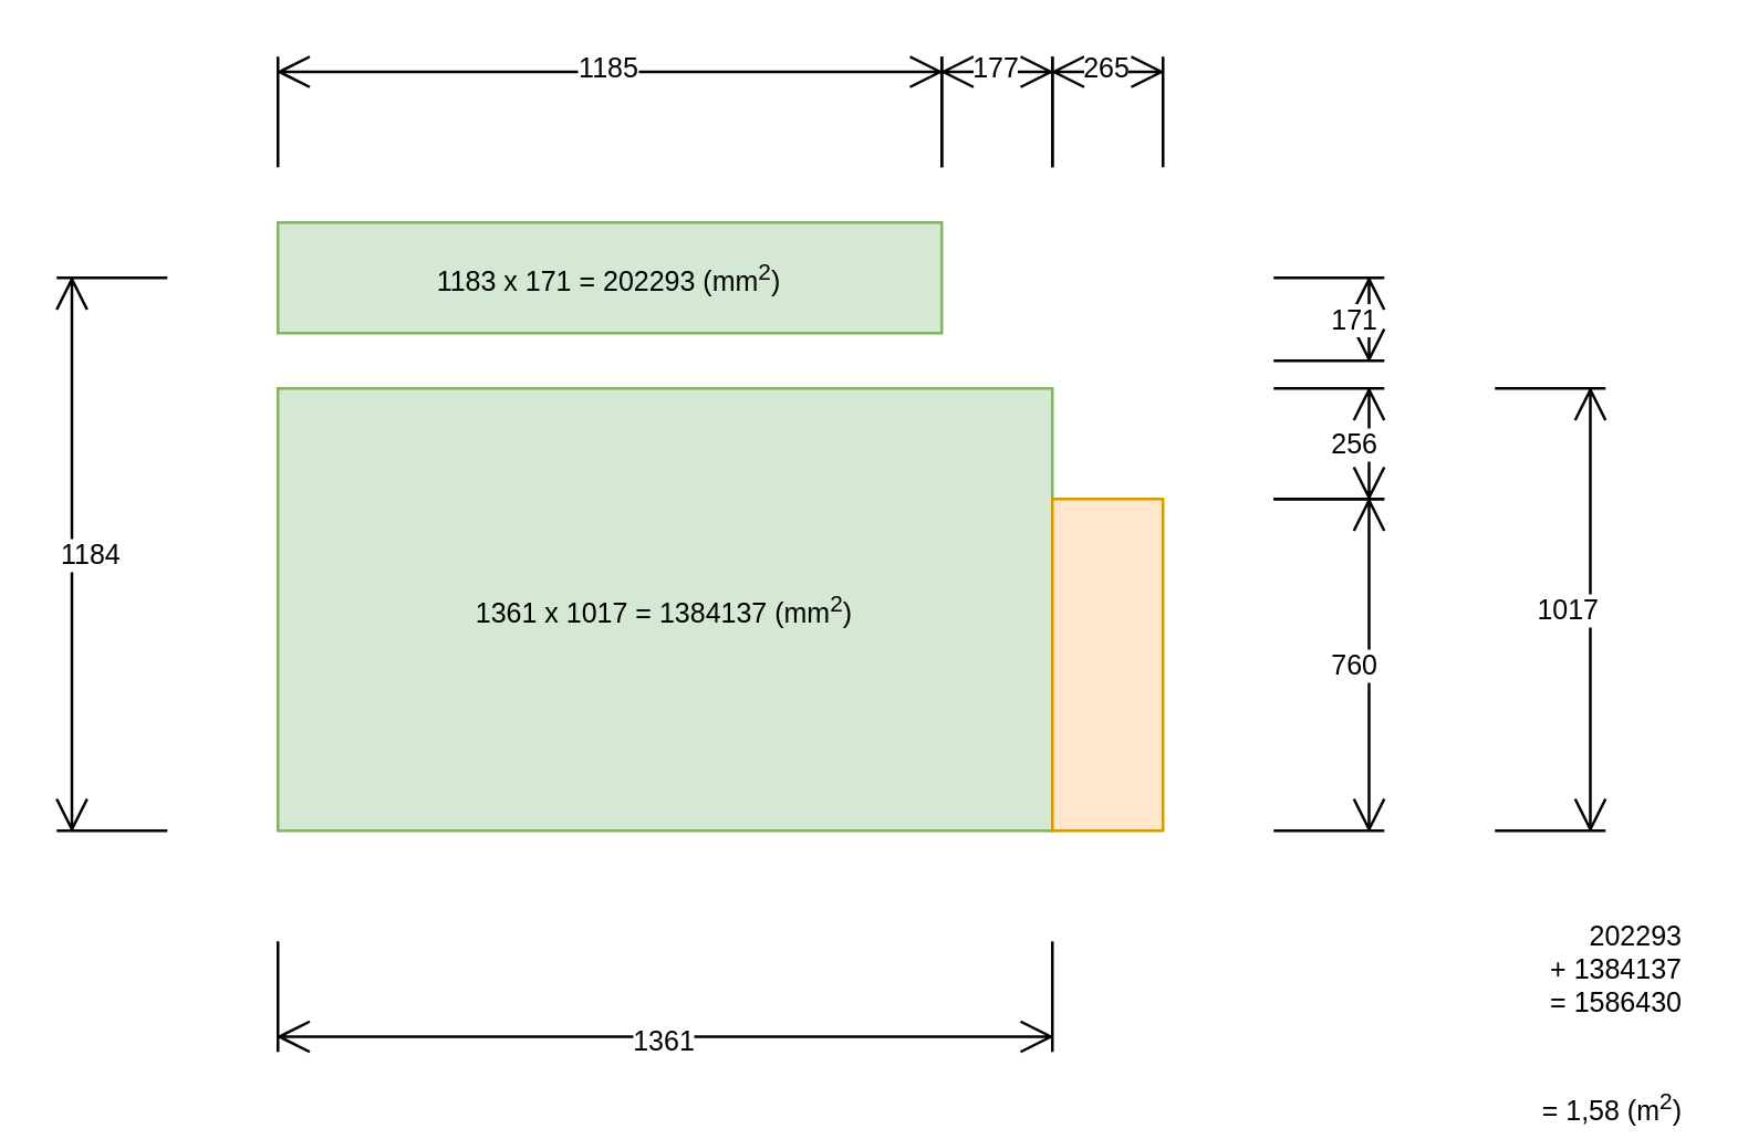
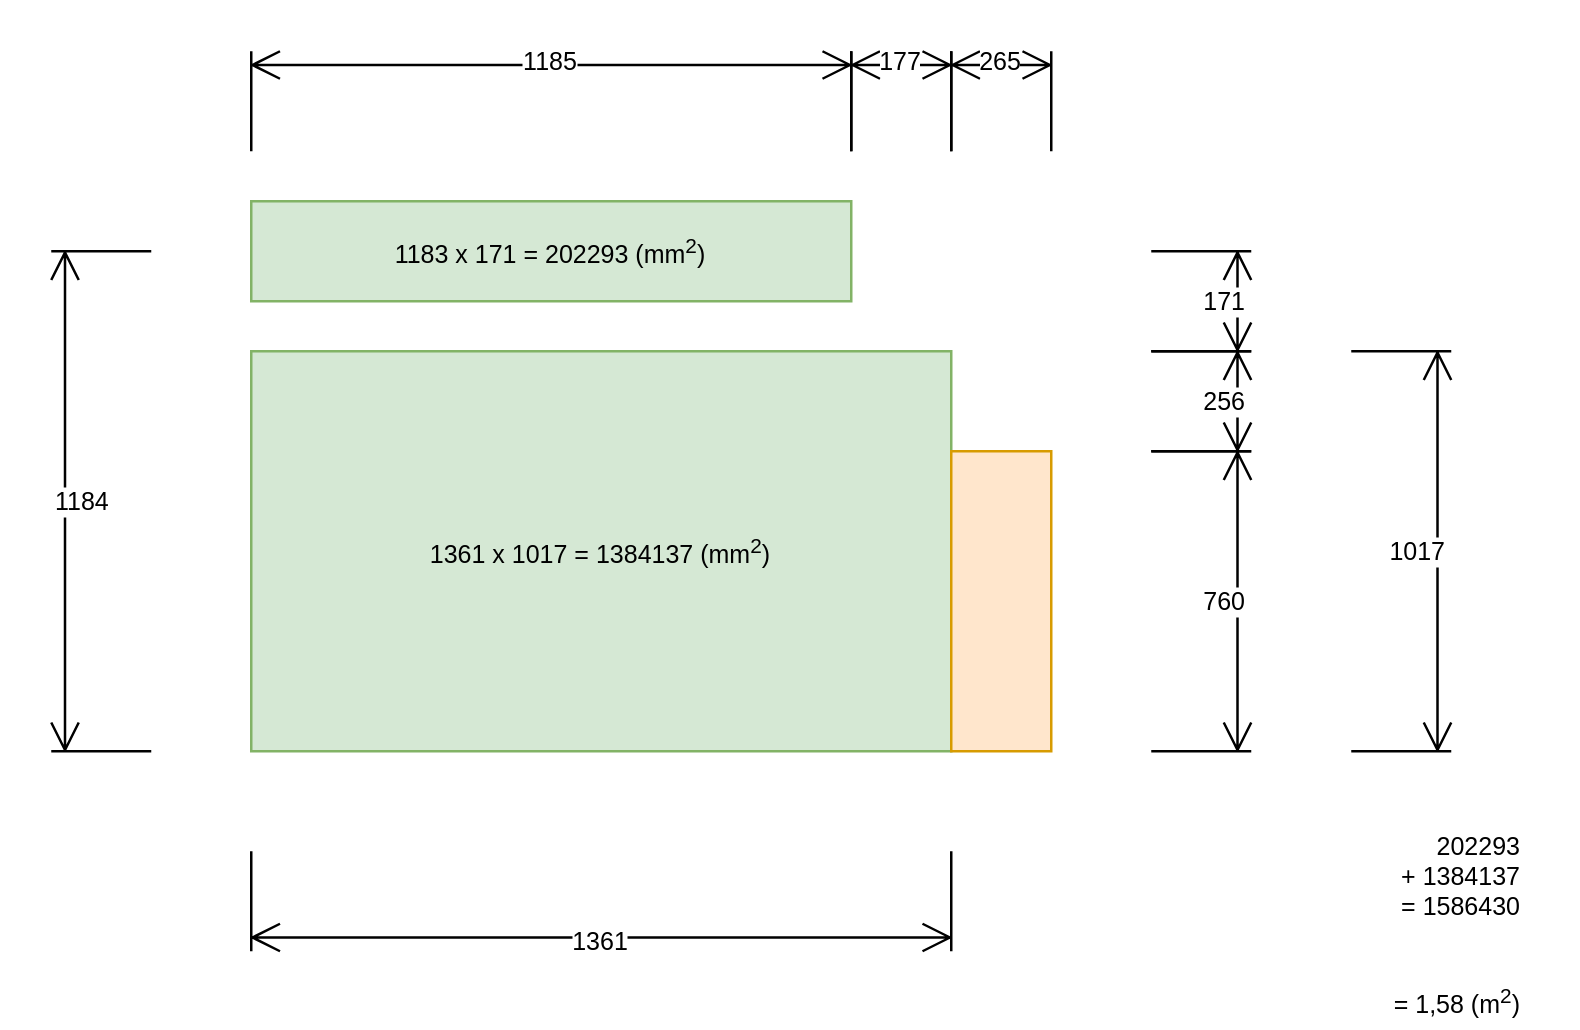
- <mxCell id="7" value="171" style="shape=dimension;direction=north;whiteSpace=wrap;html=1;align=right;points=[];verticalAlign=middle;labelBackgroundColor=#ffffff;fontSize=10;" vertex="1" parent="1"><mxGeometry x="460" y="100" width="40" height="30" as="geometry" /></mxCell>
+ <mxCell id="7" value="171" style="shape=dimension;direction=north;whiteSpace=wrap;html=1;align=right;points=[];verticalAlign=middle;labelBackgroundColor=#ffffff;fontSize=10;" vertex="1" parent="1"><mxGeometry x="460" y="100" width="40" height="40" as="geometry" /></mxCell>
